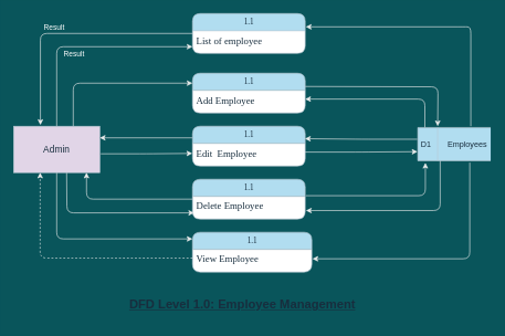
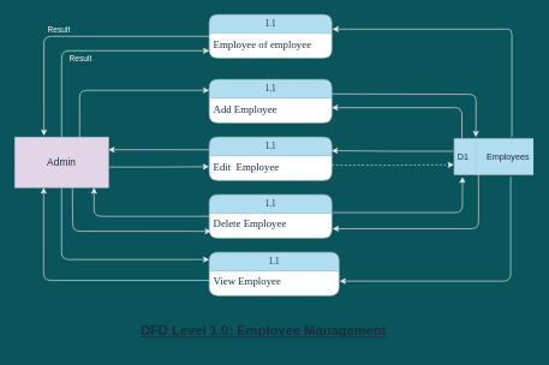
- <mxCell id="4" value="&lt;span id=&quot;docs-internal-guid-320376ae-7fff-5564-11ea-6936158cb16e&quot;&gt;&lt;span style=&quot;font-size: 11pt ; font-family: &amp;#34;times new roman&amp;#34; ; background-color: transparent ; vertical-align: baseline&quot;&gt;List of employee&lt;/span&gt;&lt;/span&gt;" style="text;html=1;strokeColor=none;fillColor=none;spacingLeft=4;spacingRight=4;whiteSpace=wrap;overflow=hidden;rotatable=0;points=[[0,0.5],[1,0.5]];portConstraint=eastwest;fontColor=#182E3E;" parent="3" vertex="1"><mxGeometry y="26" width="170" height="26" as="geometry" /></mxCell>
+ <mxCell id="4" value="&lt;span id=&quot;docs-internal-guid-320376ae-7fff-5564-11ea-6936158cb16e&quot;&gt;&lt;span style=&quot;font-size: 11pt ; font-family: &amp;#34;times new roman&amp;#34; ; background-color: transparent ; vertical-align: baseline&quot;&gt;Employee of employee&lt;/span&gt;&lt;/span&gt;" style="text;html=1;strokeColor=none;fillColor=none;spacingLeft=4;spacingRight=4;whiteSpace=wrap;overflow=hidden;rotatable=0;points=[[0,0.5],[1,0.5]];portConstraint=eastwest;fontColor=#182E3E;" parent="3" vertex="1"><mxGeometry y="26" width="170" height="26" as="geometry" /></mxCell>
- <mxCell id="31" style="edgeStyle=orthogonalEdgeStyle;curved=0;rounded=1;sketch=0;orthogonalLoop=1;jettySize=auto;html=1;entryX=-0.004;entryY=0.728;entryDx=0;entryDy=0;entryPerimeter=0;fontColor=#FFFFFF;strokeColor=#EEEEEE;" parent="1" source="18" target="28" edge="1"><mxGeometry relative="1" as="geometry" /></mxCell>
+ <mxCell id="31" style="edgeStyle=orthogonalEdgeStyle;curved=0;rounded=1;sketch=0;orthogonalLoop=1;jettySize=auto;html=1;entryX=-0.004;entryY=0.728;entryDx=0;entryDy=0;entryPerimeter=0;fontColor=#FFFFFF;strokeColor=#EEEEEE;dashed=1;" parent="1" source="18" target="28" edge="1"><mxGeometry relative="1" as="geometry" /></mxCell>
- <mxCell id="33" style="edgeStyle=orthogonalEdgeStyle;curved=0;rounded=1;sketch=0;orthogonalLoop=1;jettySize=auto;html=1;entryX=0.308;entryY=1;entryDx=0;entryDy=0;entryPerimeter=0;fontColor=#FFFFFF;strokeColor=#EEEEEE;dashed=1;" parent="1" source="23" target="12" edge="1"><mxGeometry relative="1" as="geometry" /></mxCell>
+ <mxCell id="33" style="edgeStyle=orthogonalEdgeStyle;curved=0;rounded=1;sketch=0;orthogonalLoop=1;jettySize=auto;html=1;entryX=0.308;entryY=1;entryDx=0;entryDy=0;entryPerimeter=0;fontColor=#FFFFFF;strokeColor=#EEEEEE;" parent="1" source="23" target="12" edge="1"><mxGeometry relative="1" as="geometry" /></mxCell>
